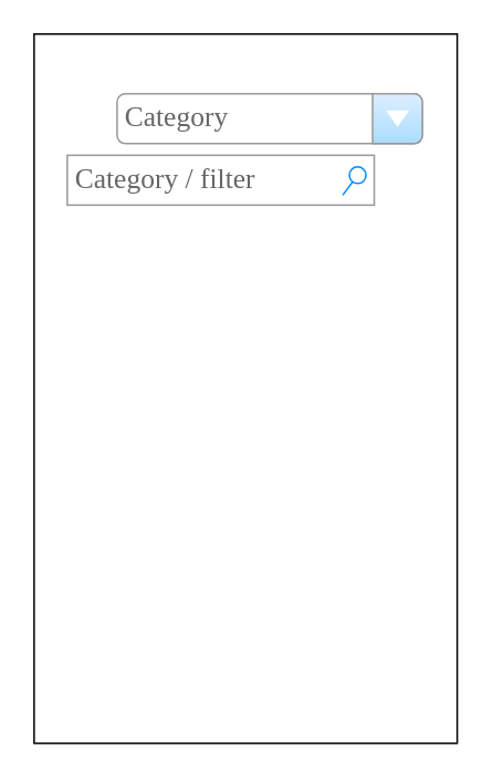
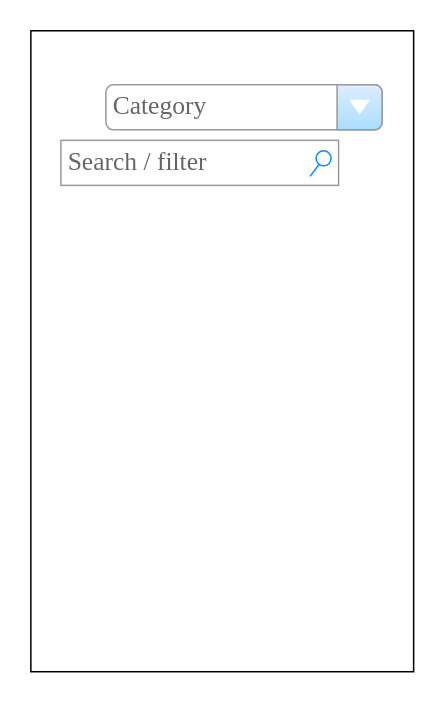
- <mxCell id="4" value="Category / filter" style="strokeWidth=1;shadow=0;dashed=0;align=center;html=1;shape=mxgraph.mockup.forms.searchBox;strokeColor=#999999;mainText=;strokeColor2=#008cff;fontColor=#666666;fontSize=17;align=left;spacingLeft=3;whiteSpace=wrap;hachureGap=4;fontFamily=Architects Daughter;fontSource=https%3A%2F%2Ffonts.googleapis.com%2Fcss%3Ffamily%3DArchitects%2BDaughter;rounded=0;" vertex="1" parent="1"><mxGeometry x="40" y="93" width="185" height="30" as="geometry" /></mxCell>
+ <mxCell id="4" value="Search / filter" style="strokeWidth=1;shadow=0;dashed=0;align=center;html=1;shape=mxgraph.mockup.forms.searchBox;strokeColor=#999999;mainText=;strokeColor2=#008cff;fontColor=#666666;fontSize=17;align=left;spacingLeft=3;whiteSpace=wrap;hachureGap=4;fontFamily=Architects Daughter;fontSource=https%3A%2F%2Ffonts.googleapis.com%2Fcss%3Ffamily%3DArchitects%2BDaughter;rounded=0;" vertex="1" parent="1"><mxGeometry x="40" y="93" width="185" height="30" as="geometry" /></mxCell>
